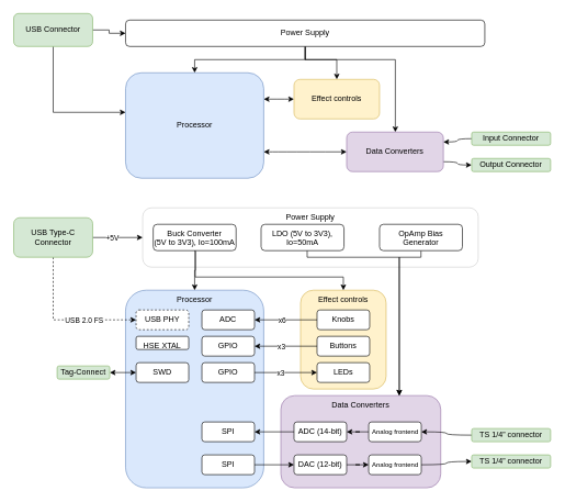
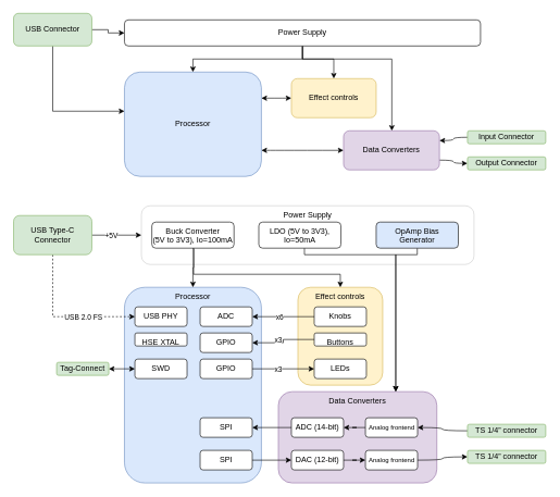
- <mxCell id="37" value="OpAmp Bias Generator" style="rounded=1;whiteSpace=wrap;html=1;verticalAlign=top;" parent="1" vertex="1"><mxGeometry x="576" y="340" width="126" height="40" as="geometry" /></mxCell>
+ <mxCell id="37" value="OpAmp Bias Generator" style="rounded=1;whiteSpace=wrap;html=1;verticalAlign=top;fillColor=#dae8fc;" parent="1" vertex="1"><mxGeometry x="576" y="340" width="126" height="40" as="geometry" /></mxCell>
- <mxCell id="38" value="USB PHY" style="rounded=1;whiteSpace=wrap;html=1;verticalAlign=top;dashed=1;" parent="1" vertex="1"><mxGeometry x="206" y="470" width="80" height="30" as="geometry" /></mxCell>
+ <mxCell id="38" value="USB PHY" style="rounded=1;whiteSpace=wrap;html=1;verticalAlign=top;" parent="1" vertex="1"><mxGeometry x="206" y="470" width="80" height="30" as="geometry" /></mxCell>
- <mxCell id="46" value="Buttons" style="rounded=1;whiteSpace=wrap;html=1;verticalAlign=top;" parent="1" vertex="1"><mxGeometry x="481" y="510" width="80" height="30" as="geometry" /></mxCell>
+ <mxCell id="46" value="Buttons" style="rounded=1;whiteSpace=wrap;html=1;verticalAlign=top;" parent="1" vertex="1"><mxGeometry x="481" y="510" width="80" height="20" as="geometry" /></mxCell>
